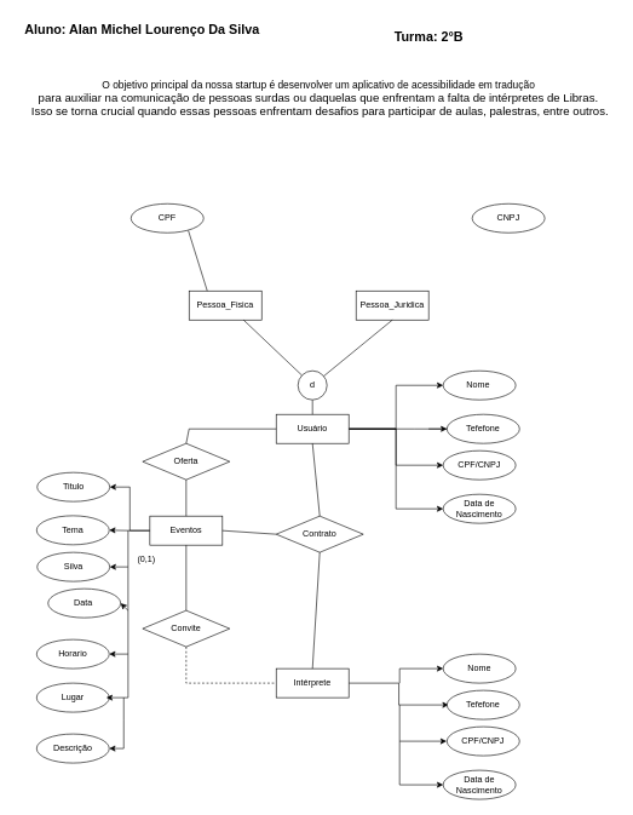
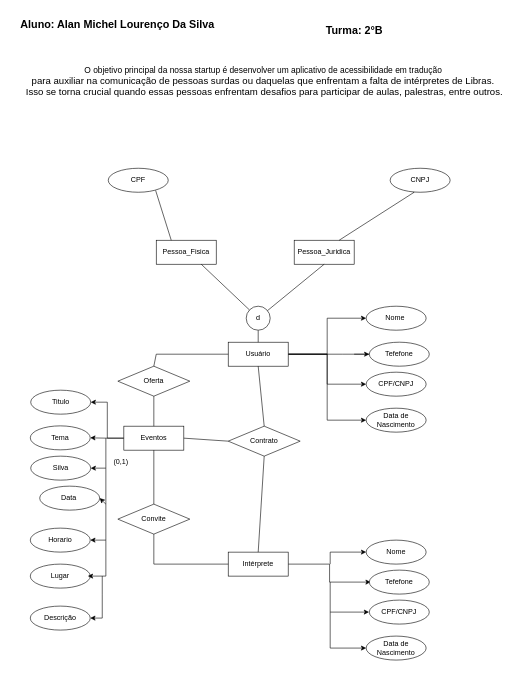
+ <mxCell id="41" value="" style="endArrow=none;html=1;rounded=0;entryX=0.39;entryY=1;entryDx=0;entryDy=0;entryPerimeter=0;exitX=0.75;exitY=0;exitDx=0;exitDy=0;" edge="1" parent="1" source="20" target="40"><mxGeometry width="50" height="50" relative="1" as="geometry"><mxPoint x="440" y="480" as="sourcePoint" /><mxPoint x="490" y="430" as="targetPoint" /><Array as="points"><mxPoint x="690" y="320" /></Array></mxGeometry></mxCell>
- <mxCell id="47" value="" style="endArrow=none;html=1;rounded=0;exitX=1;exitY=0.5;exitDx=0;exitDy=0;entryX=0;entryY=0.5;entryDx=0;entryDy=0;dashed=1;" edge="1" parent="1" source="45" target="8"><mxGeometry width="50" height="50" relative="1" as="geometry"><mxPoint x="320" y="810" as="sourcePoint" /><mxPoint x="370" y="760" as="targetPoint" /><Array as="points"><mxPoint x="256" y="940" /></Array></mxGeometry></mxCell>
+ <mxCell id="47" value="" style="endArrow=none;html=1;rounded=0;exitX=1;exitY=0.5;exitDx=0;exitDy=0;entryX=0;entryY=0.5;entryDx=0;entryDy=0;" edge="1" parent="1" source="45" target="8"><mxGeometry width="50" height="50" relative="1" as="geometry"><mxPoint x="320" y="810" as="sourcePoint" /><mxPoint x="370" y="760" as="targetPoint" /><Array as="points"><mxPoint x="256" y="940" /></Array></mxGeometry></mxCell>
